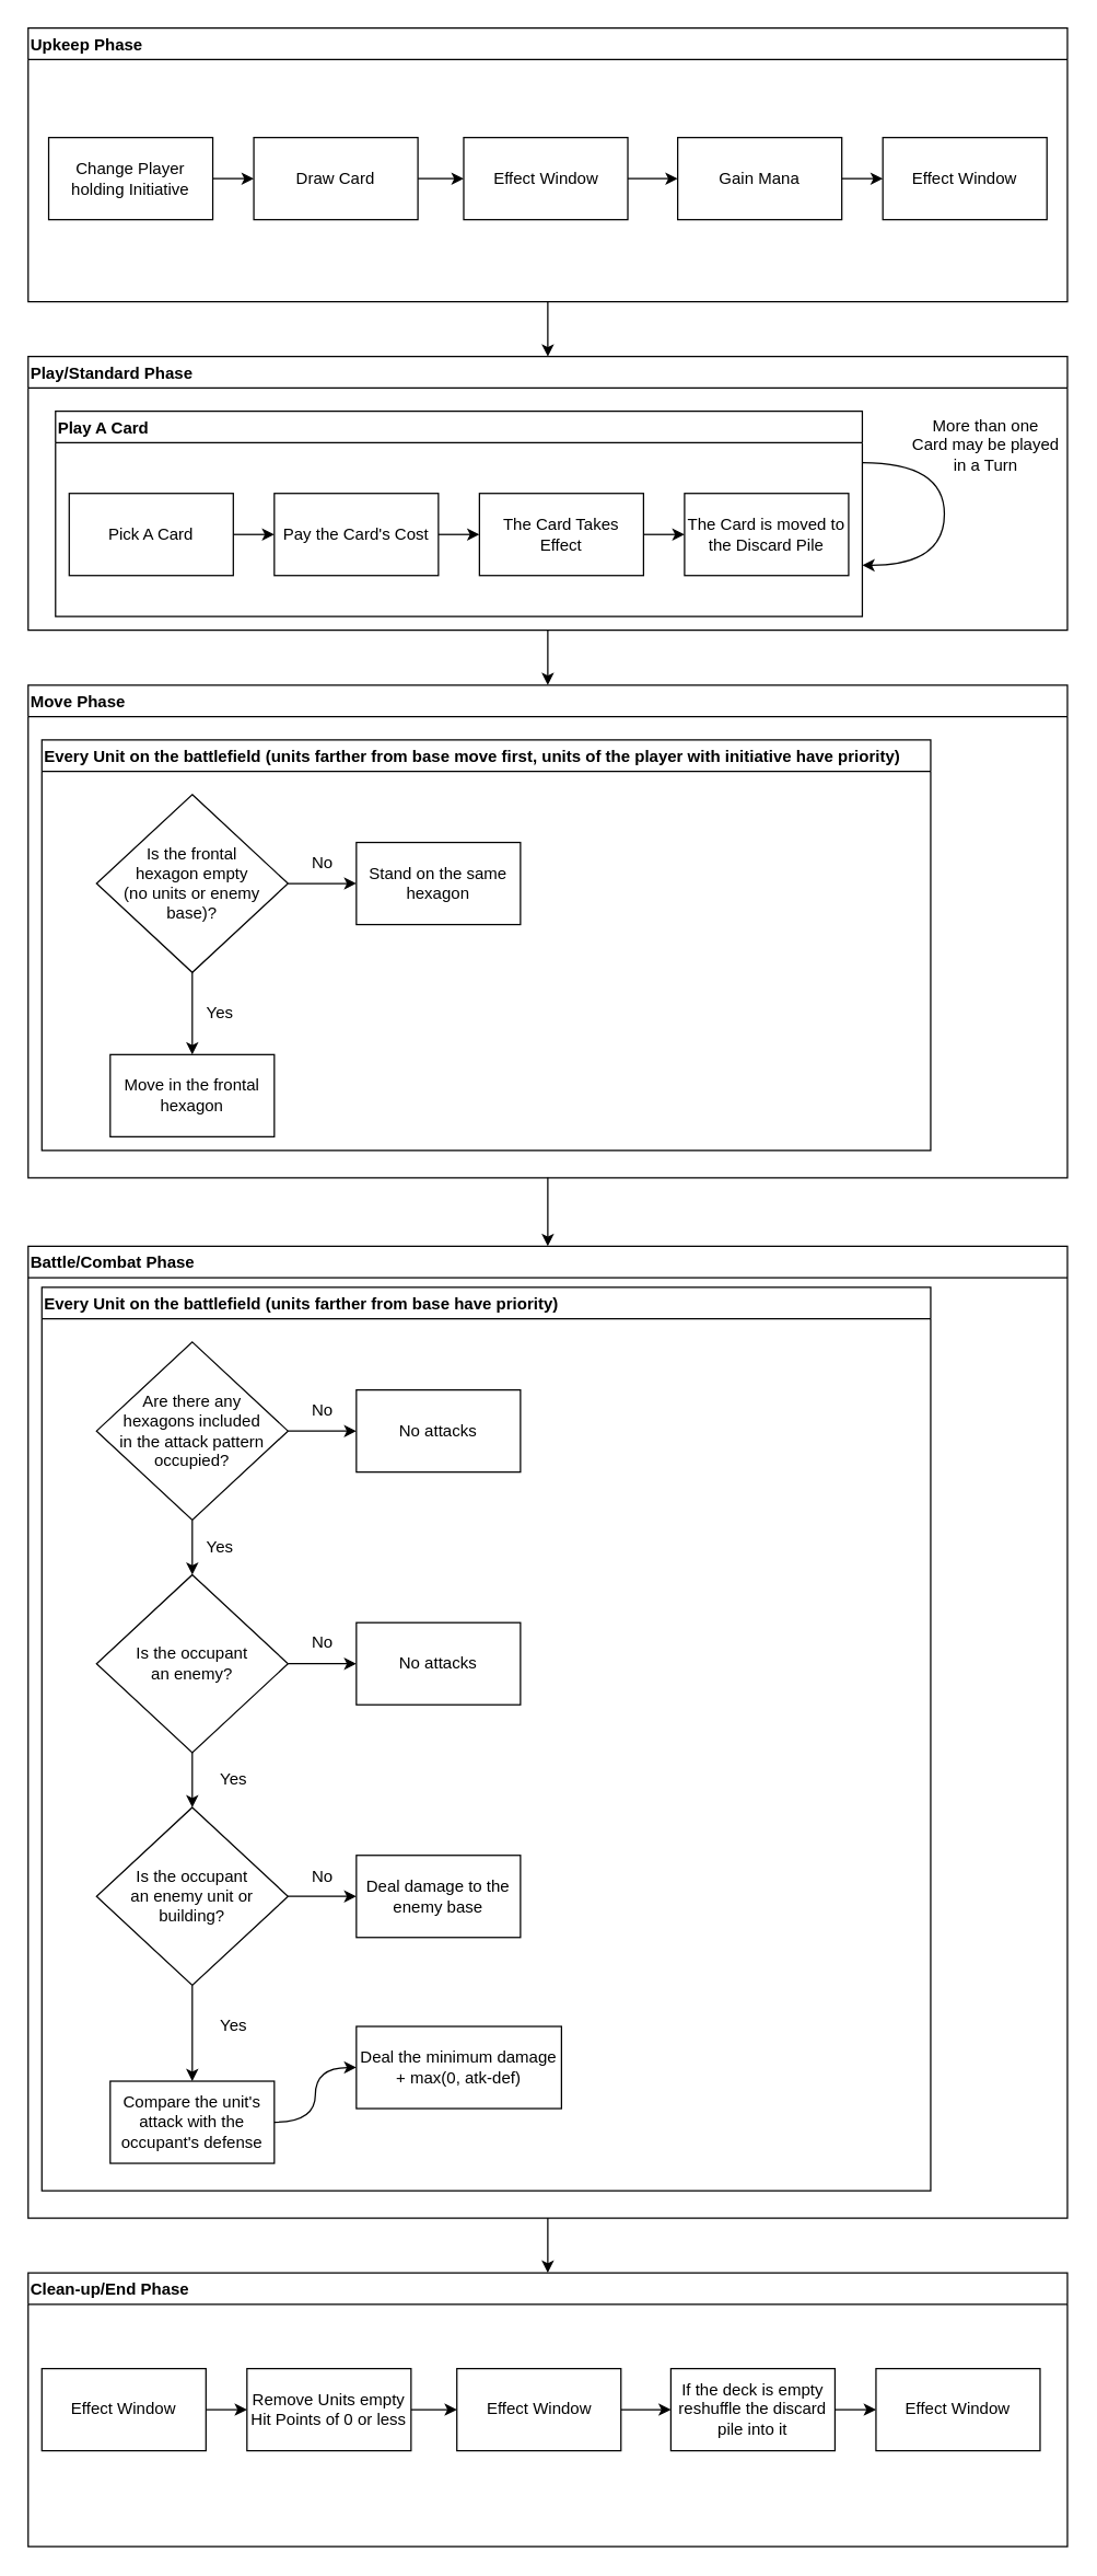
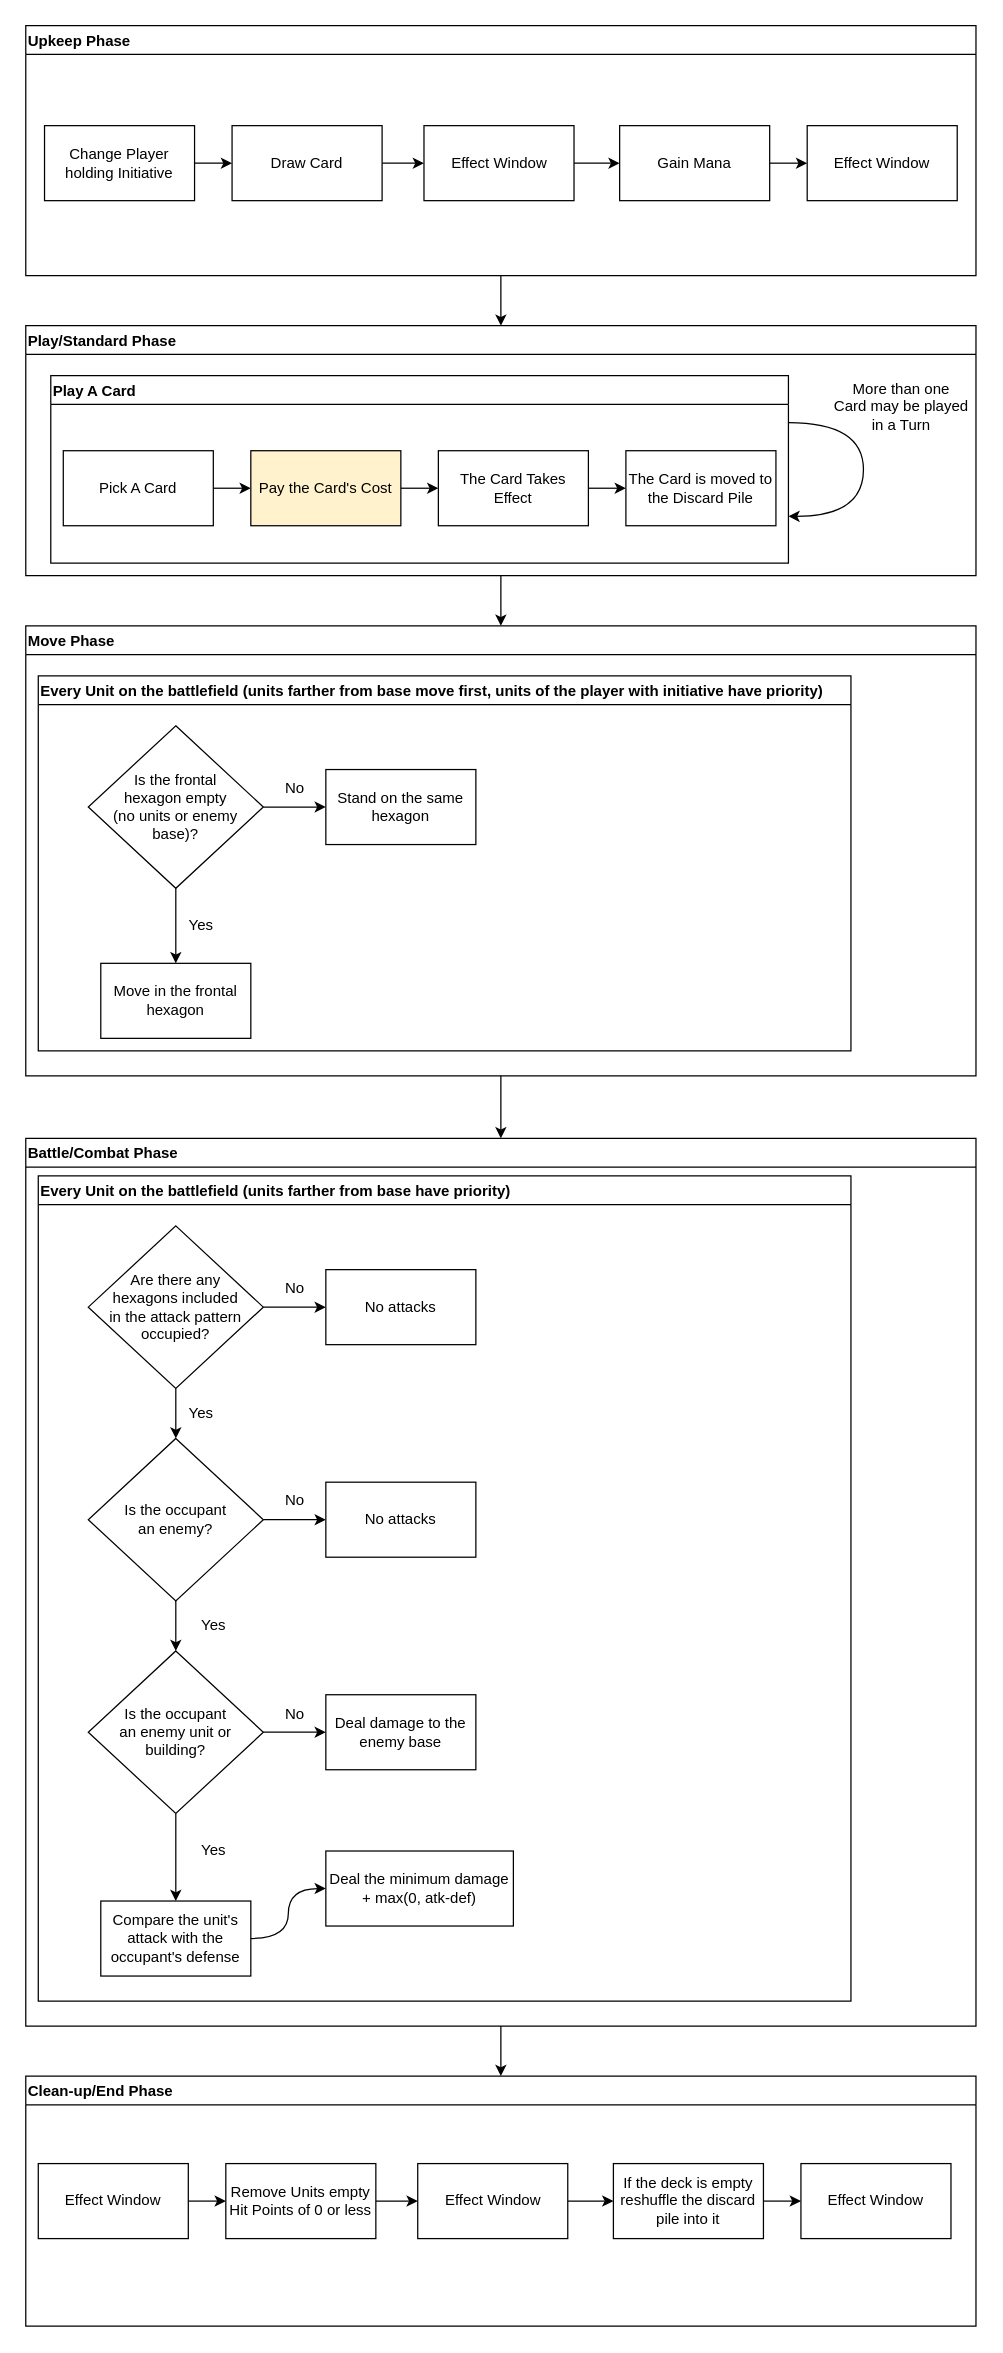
- <mxCell id="19" value="Pay the Card's Cost" style="rounded=0;whiteSpace=wrap;html=1;" parent="15" vertex="1"><mxGeometry x="160" y="60" width="120" height="60" as="geometry" /></mxCell>
+ <mxCell id="19" value="Pay the Card's Cost" style="rounded=0;whiteSpace=wrap;html=1;fillColor=#fff2cc;" parent="15" vertex="1"><mxGeometry x="160" y="60" width="120" height="60" as="geometry" /></mxCell>
